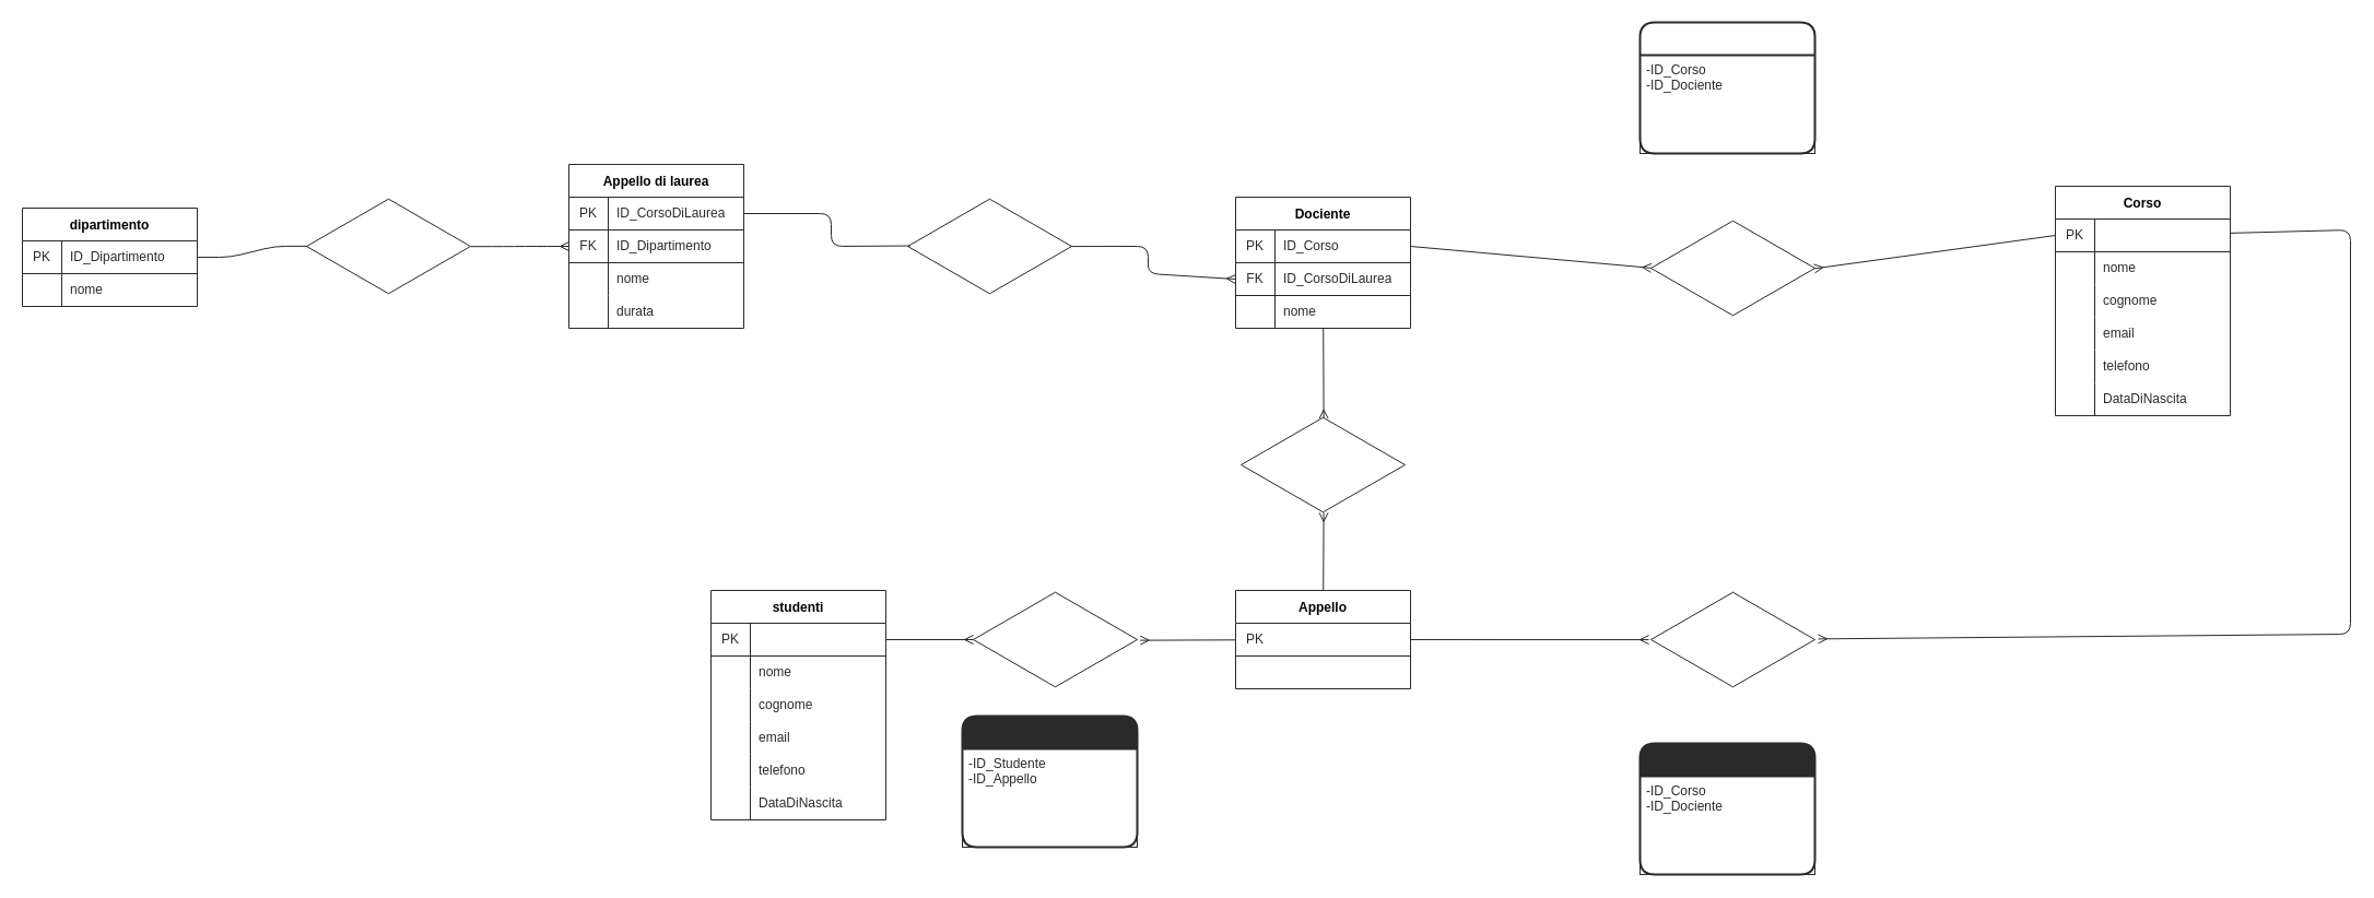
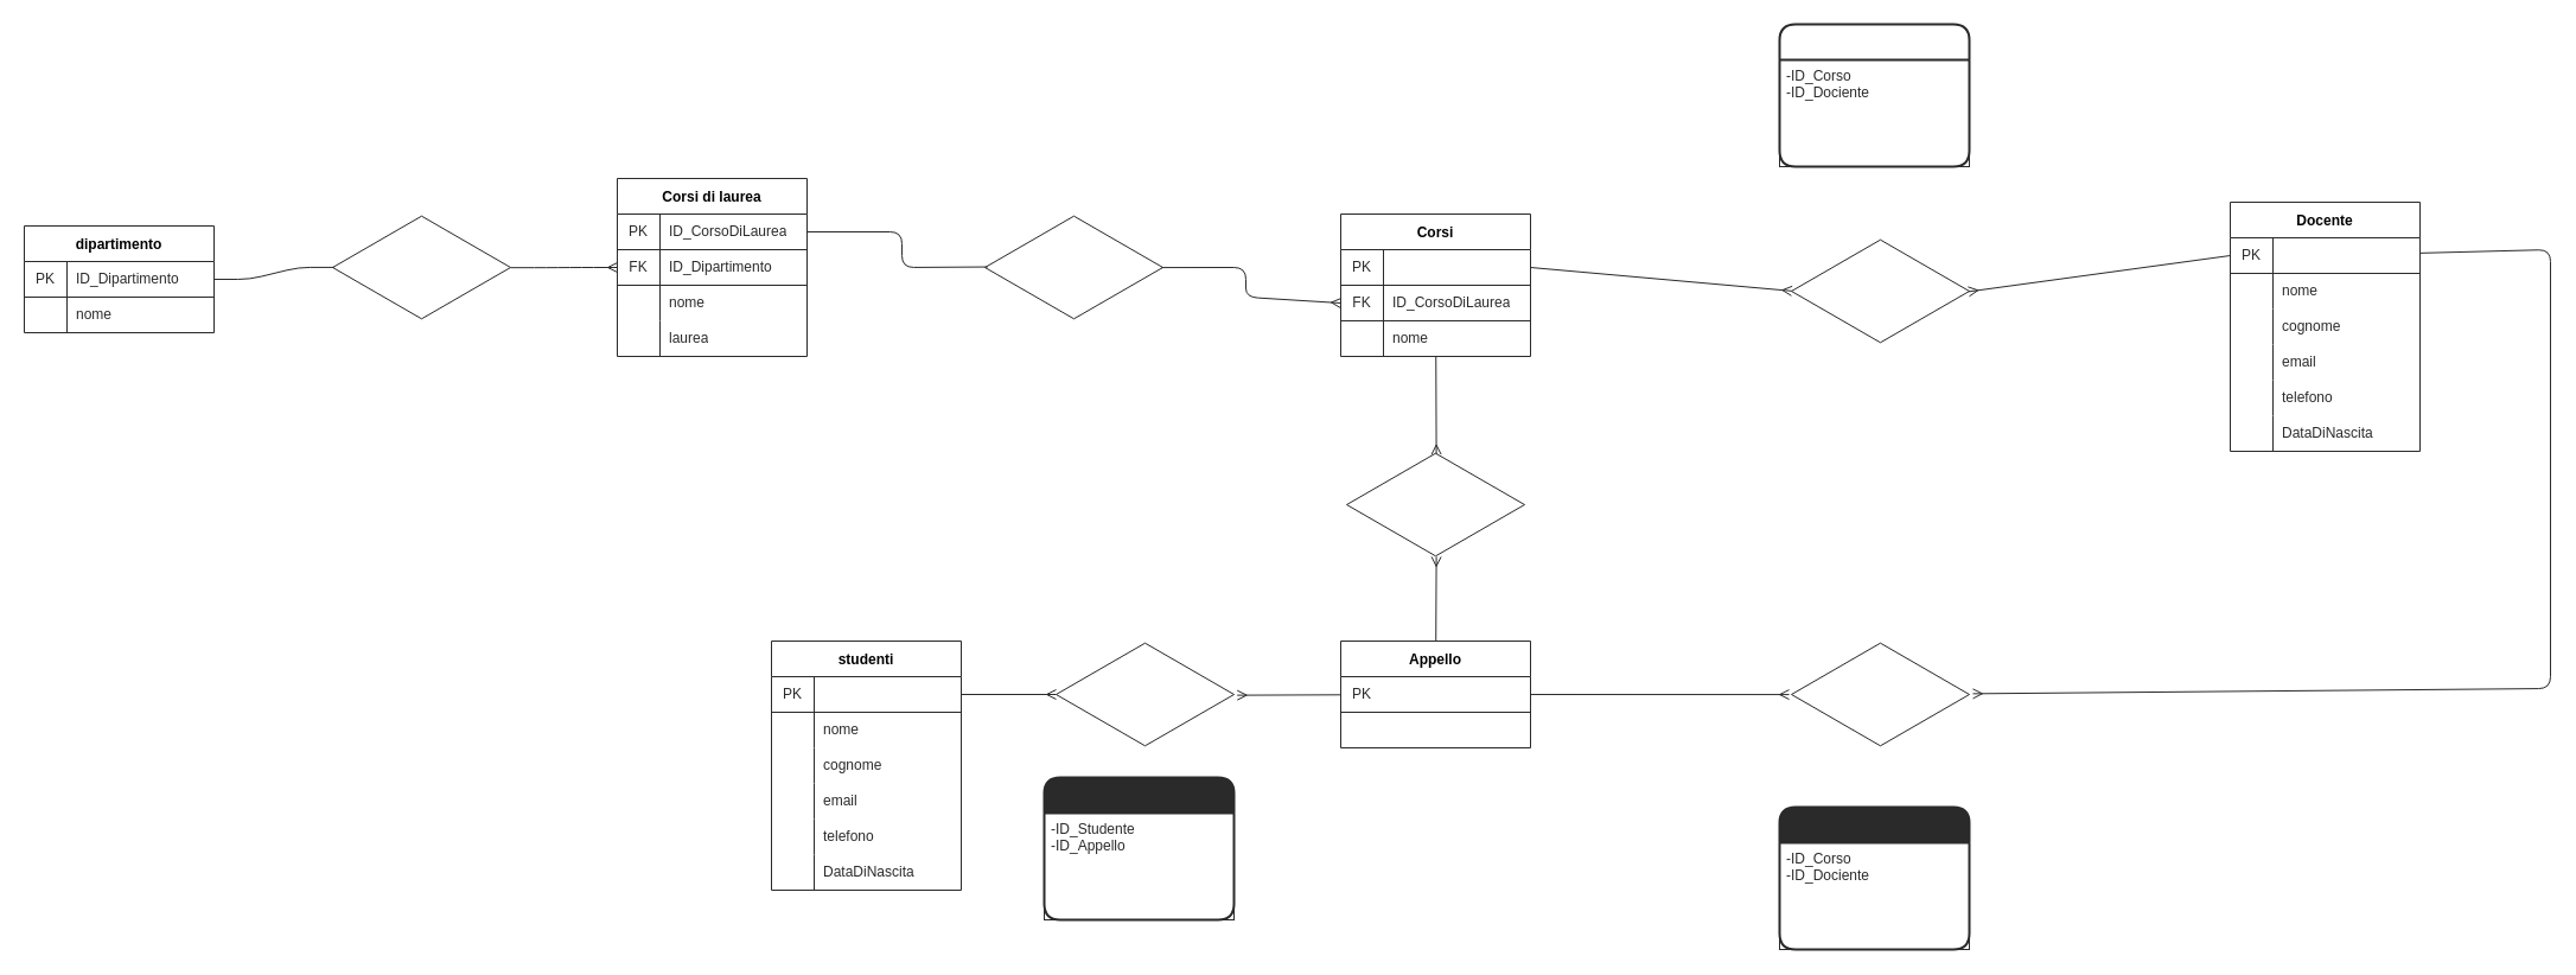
- <mxCell id="9" value="Appello di laurea" style="shape=table;startSize=30;container=1;collapsible=0;childLayout=tableLayout;fixedRows=1;rowLines=0;fontStyle=1;align=center;pointerEvents=1;strokeColor=#2A2A2A;" vertex="1" parent="1"><mxGeometry x="520" y="150" width="160" height="150" as="geometry" /></mxCell>
+ <mxCell id="9" value="Corsi di laurea" style="shape=table;startSize=30;container=1;collapsible=0;childLayout=tableLayout;fixedRows=1;rowLines=0;fontStyle=1;align=center;pointerEvents=1;strokeColor=#2A2A2A;" vertex="1" parent="1"><mxGeometry x="520" y="150" width="160" height="150" as="geometry" /></mxCell>
- <mxCell id="33" value="Corso" style="shape=table;startSize=30;container=1;collapsible=0;childLayout=tableLayout;fixedRows=1;rowLines=0;fontStyle=1;align=center;pointerEvents=1;strokeColor=#2A2A2A;" vertex="1" parent="1"><mxGeometry x="1880" y="170" width="160" height="210" as="geometry" /></mxCell>
+ <mxCell id="33" value="Docente" style="shape=table;startSize=30;container=1;collapsible=0;childLayout=tableLayout;fixedRows=1;rowLines=0;fontStyle=1;align=center;pointerEvents=1;strokeColor=#2A2A2A;" vertex="1" parent="1"><mxGeometry x="1880" y="170" width="160" height="210" as="geometry" /></mxCell>
- <mxCell id="23" value="Dociente" style="shape=table;startSize=30;container=1;collapsible=0;childLayout=tableLayout;fixedRows=1;rowLines=0;fontStyle=1;align=center;pointerEvents=1;strokeColor=#2A2A2A;" vertex="1" parent="1"><mxGeometry x="1130" y="180" width="160" height="120" as="geometry" /></mxCell>
+ <mxCell id="23" value="Corsi" style="shape=table;startSize=30;container=1;collapsible=0;childLayout=tableLayout;fixedRows=1;rowLines=0;fontStyle=1;align=center;pointerEvents=1;strokeColor=#2A2A2A;" vertex="1" parent="1"><mxGeometry x="1130" y="180" width="160" height="120" as="geometry" /></mxCell>
- <mxCell id="26" value="&lt;font color=&quot;#2a2a2a&quot;&gt;ID_Corso&lt;/font&gt;" style="shape=partialRectangle;html=1;whiteSpace=wrap;connectable=0;fillColor=none;top=0;left=0;bottom=0;right=0;align=left;spacingLeft=6;overflow=hidden;pointerEvents=1;strokeColor=#2A2A2A;" vertex="1" parent="24"><mxGeometry x="36" width="124" height="30" as="geometry"><mxRectangle width="124" height="30" as="alternateBounds" /></mxGeometry></mxCell>
- <mxCell id="21" value="&lt;font color=&quot;#2a2a2a&quot;&gt;durata&lt;/font&gt;" style="shape=partialRectangle;html=1;whiteSpace=wrap;connectable=0;fillColor=none;top=0;left=0;bottom=0;right=0;align=left;spacingLeft=6;overflow=hidden;pointerEvents=1;strokeColor=#2A2A2A;" vertex="1" parent="19"><mxGeometry x="36" width="124" height="30" as="geometry"><mxRectangle width="124" height="30" as="alternateBounds" /></mxGeometry></mxCell>
+ <mxCell id="21" value="&lt;font color=&quot;#2a2a2a&quot;&gt;laurea&lt;/font&gt;" style="shape=partialRectangle;html=1;whiteSpace=wrap;connectable=0;fillColor=none;top=0;left=0;bottom=0;right=0;align=left;spacingLeft=6;overflow=hidden;pointerEvents=1;strokeColor=#2A2A2A;" vertex="1" parent="19"><mxGeometry x="36" width="124" height="30" as="geometry"><mxRectangle width="124" height="30" as="alternateBounds" /></mxGeometry></mxCell>
